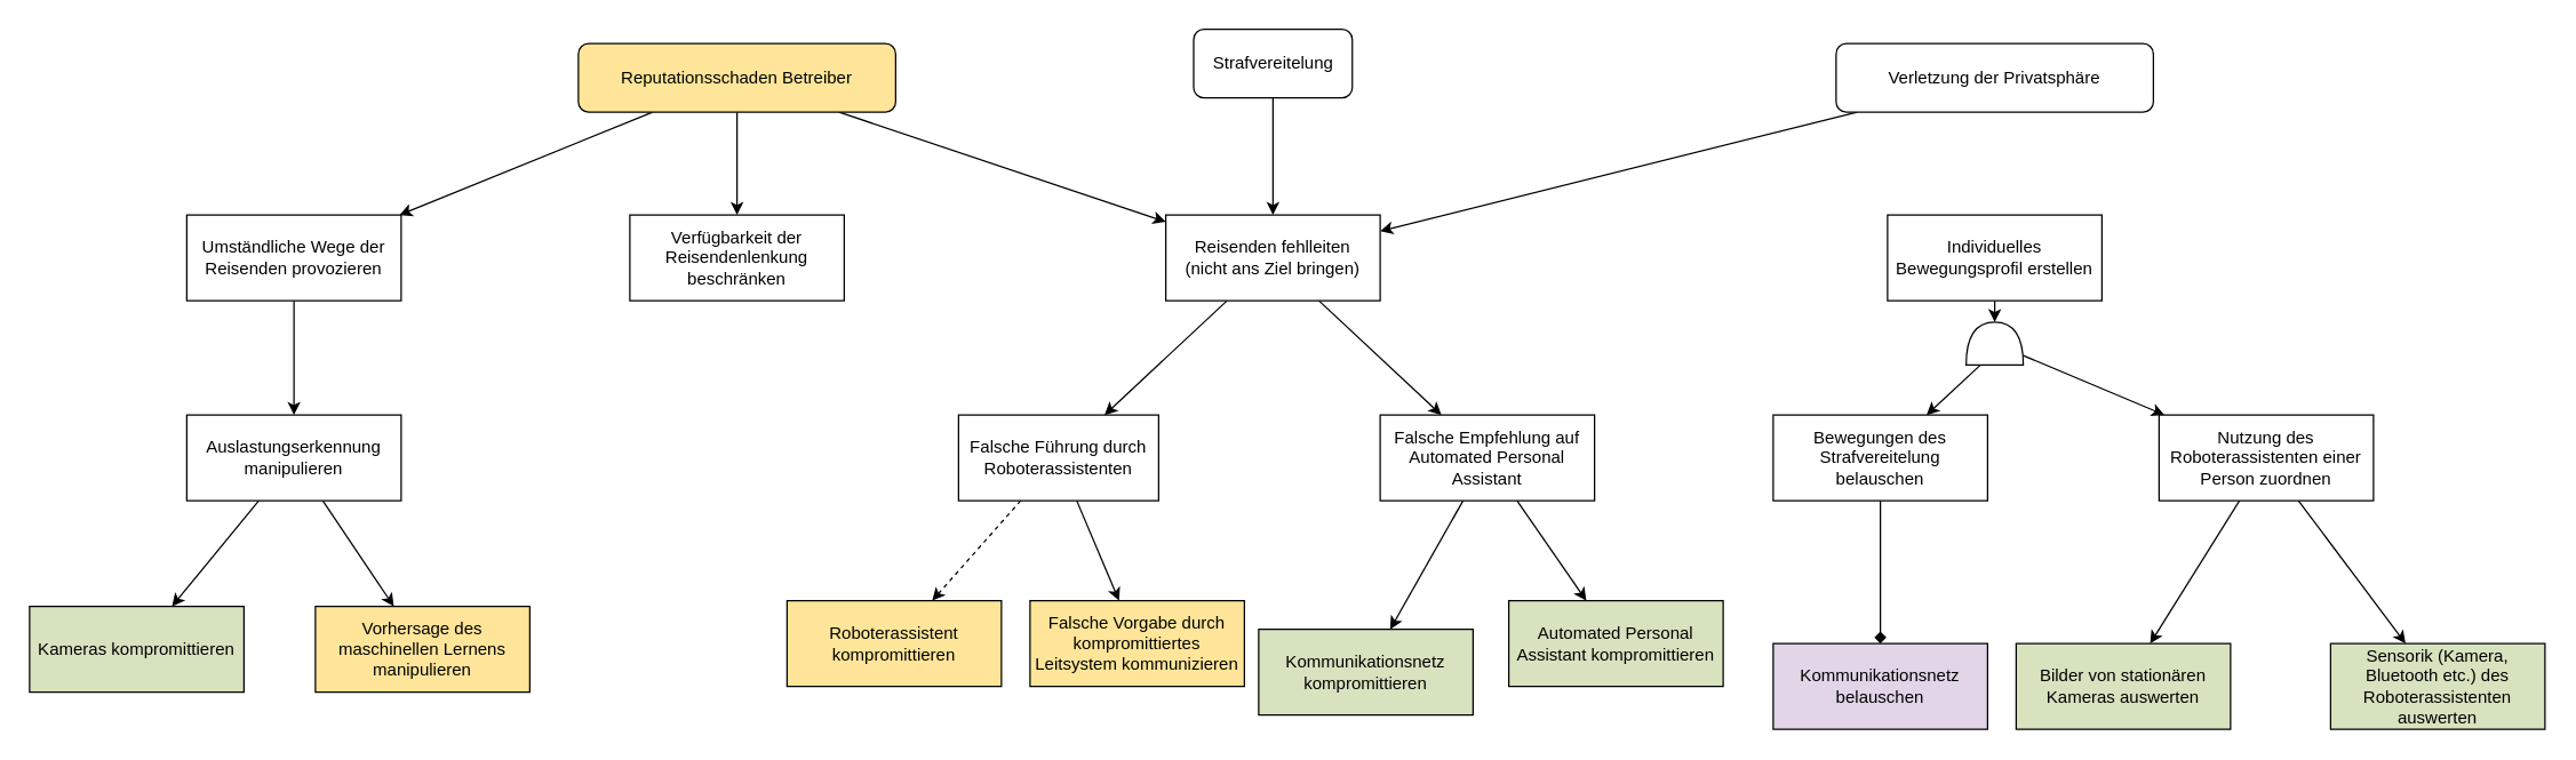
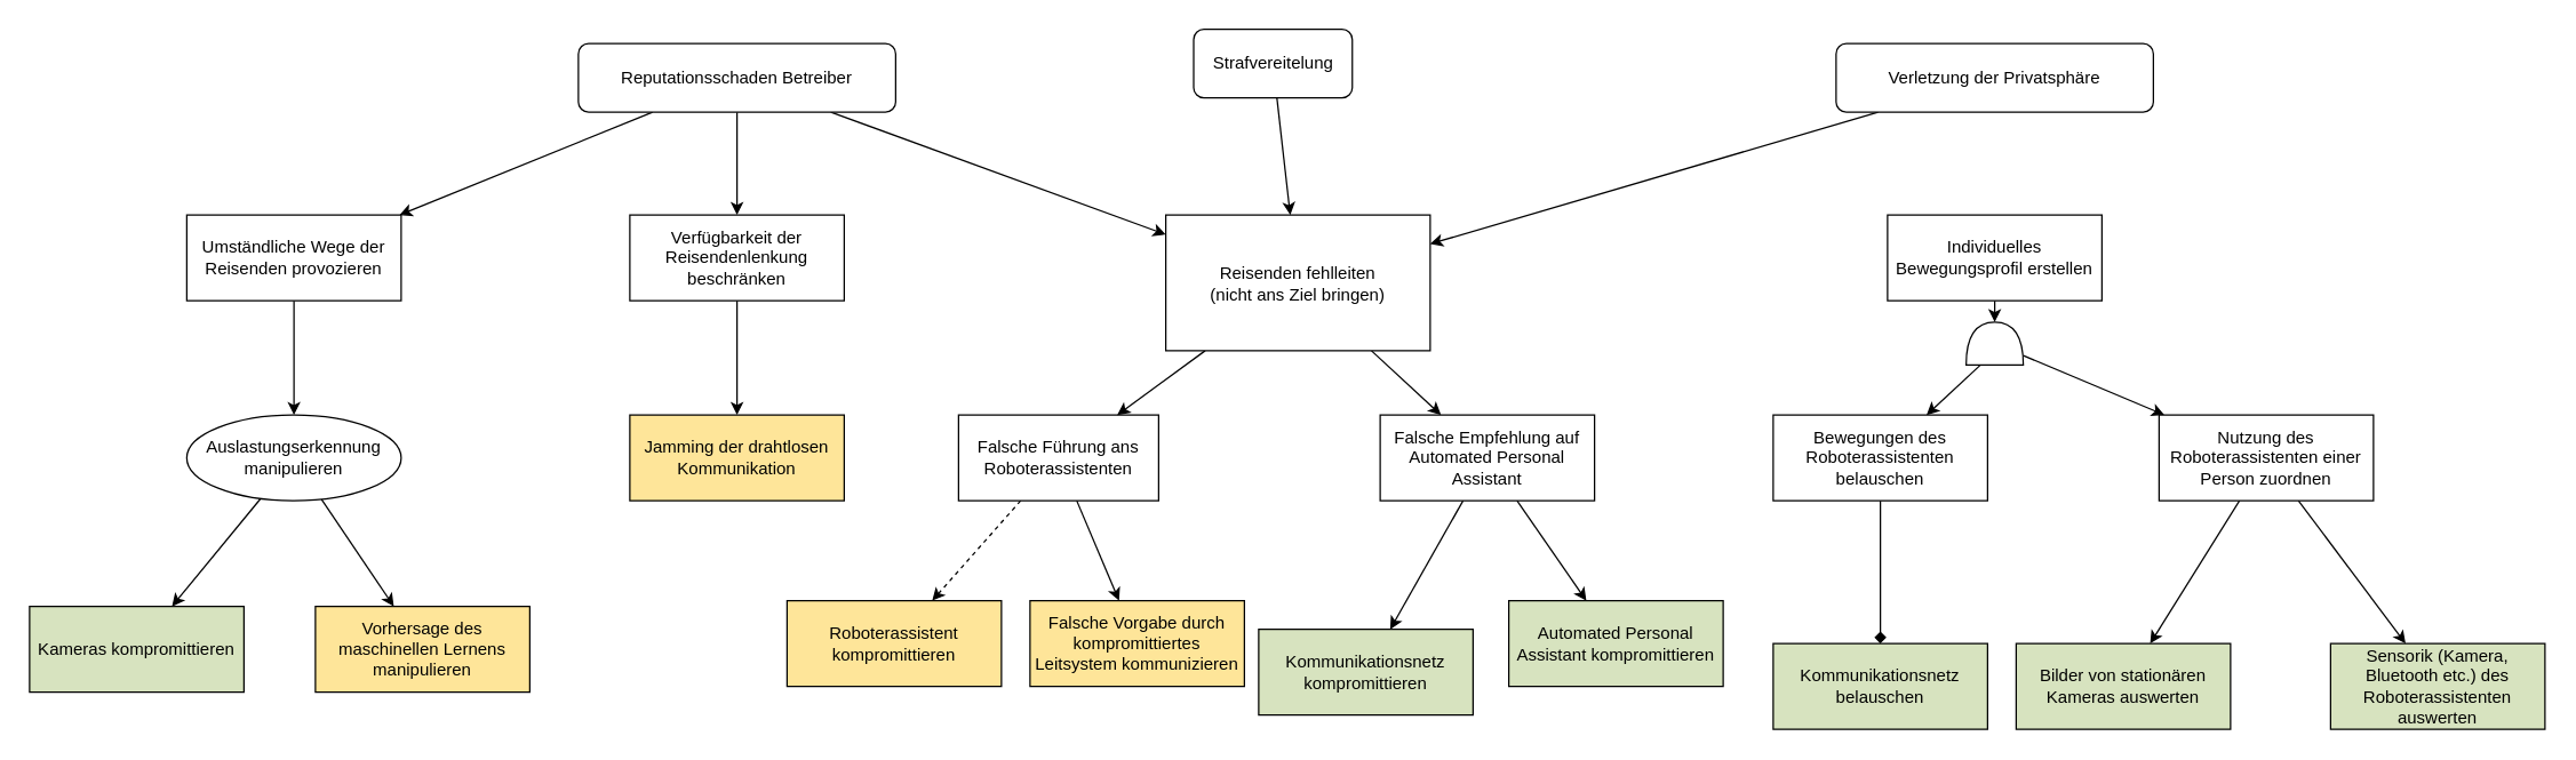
- <mxCell id="39" value="Reputationsschaden Betreiber" style="rounded=1;whiteSpace=wrap;fillColor=#fee599;" parent="1" vertex="1"><mxGeometry x="404" y="30" width="222" height="48" as="geometry" /></mxCell>
+ <mxCell id="39" value="Reputationsschaden Betreiber" style="rounded=1;whiteSpace=wrap;" parent="1" vertex="1"><mxGeometry x="404" y="30" width="222" height="48" as="geometry" /></mxCell>
- <mxCell id="16" value="Reisenden fehlleiten&#10;(nicht ans Ziel bringen)" style="whiteSpace=wrap;" parent="1" vertex="1"><mxGeometry x="815" y="150" width="150" height="60" as="geometry" /></mxCell>
+ <mxCell id="16" value="Reisenden fehlleiten&#10;(nicht ans Ziel bringen)" style="whiteSpace=wrap;" parent="1" vertex="1"><mxGeometry x="815" y="150" width="185" height="95" as="geometry" /></mxCell>
+ <mxCell id="30" style="edgeStyle=none;rounded=0;orthogonalLoop=1;jettySize=auto;" parent="1" source="31" target="8" edge="1"><mxGeometry relative="1" as="geometry" /></mxCell>
- <mxCell id="7" value="Auslastungserkennung manipulieren" style="whiteSpace=wrap;" parent="1" vertex="1"><mxGeometry x="130" y="290" width="150" height="60" as="geometry" /></mxCell>
+ <mxCell id="7" value="Auslastungserkennung manipulieren" style="ellipse;whiteSpace=wrap;" parent="1" vertex="1"><mxGeometry x="130" y="290" width="150" height="60" as="geometry" /></mxCell>
+ <mxCell id="8" value="Jamming der drahtlosen Kommunikation" style="fillColor=#fee599;whiteSpace=wrap;" parent="1" vertex="1"><mxGeometry x="440" y="290" width="150" height="60" as="geometry" /></mxCell>
- <mxCell id="4" value="Falsche Führung durch Roboterassistenten" style="whiteSpace=wrap;" parent="1" vertex="1"><mxGeometry x="670" y="290" width="140" height="60" as="geometry" /></mxCell>
+ <mxCell id="4" value="Falsche Führung ans Roboterassistenten" style="whiteSpace=wrap;" parent="1" vertex="1"><mxGeometry x="670" y="290" width="140" height="60" as="geometry" /></mxCell>
- <mxCell id="21" value="Bewegungen des Strafvereitelung belauschen" style="whiteSpace=wrap;" parent="1" vertex="1"><mxGeometry x="1240" y="290" width="150" height="60" as="geometry" /></mxCell>
+ <mxCell id="21" value="Bewegungen des Roboterassistenten belauschen" style="whiteSpace=wrap;" parent="1" vertex="1"><mxGeometry x="1240" y="290" width="150" height="60" as="geometry" /></mxCell>
- <mxCell id="27" value="Kommunikationsnetz belauschen" style="whiteSpace=wrap;fillColor=#e1d5e7;" parent="1" vertex="1"><mxGeometry x="1240" y="450" width="150" height="60" as="geometry" /></mxCell>
+ <mxCell id="27" value="Kommunikationsnetz belauschen" style="whiteSpace=wrap;fillColor=#d7e3bf;" parent="1" vertex="1"><mxGeometry x="1240" y="450" width="150" height="60" as="geometry" /></mxCell>
